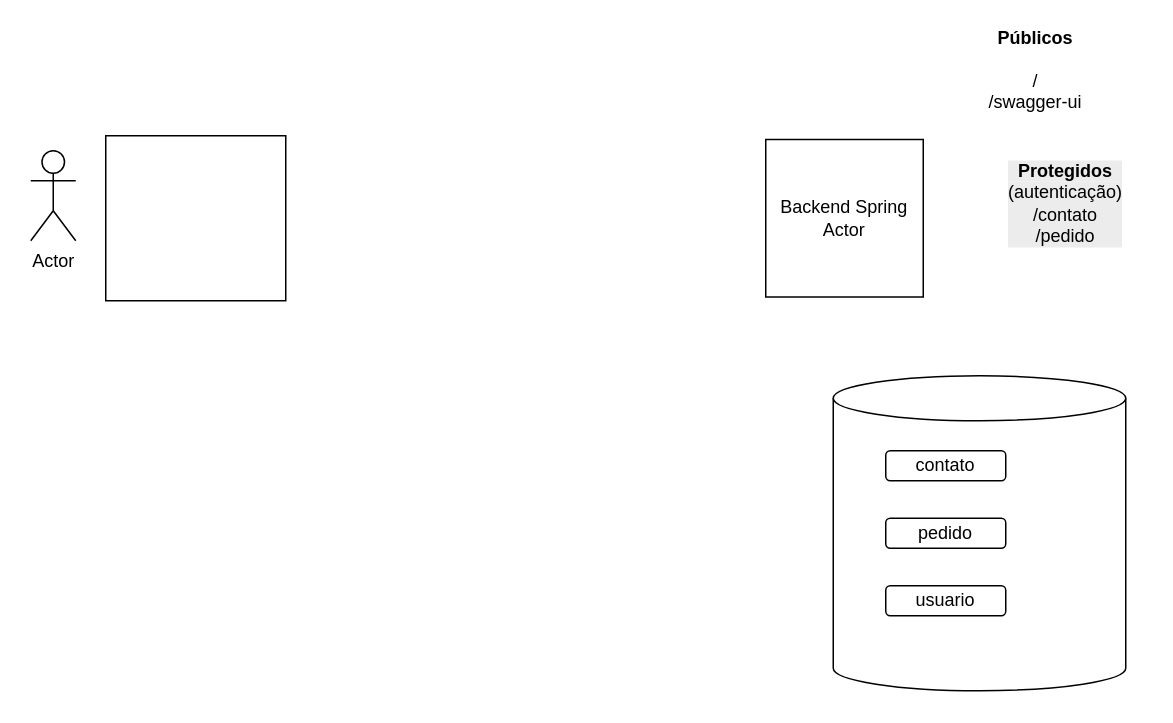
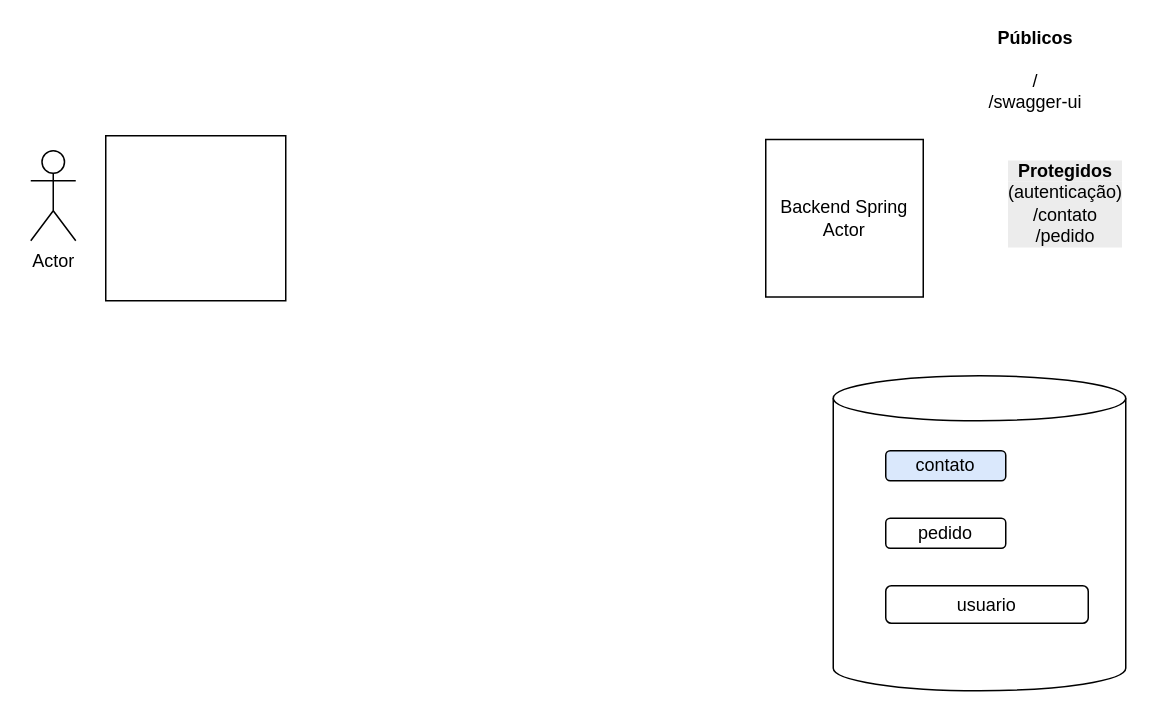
- <mxCell id="8" value="contato" style="rounded=1;whiteSpace=wrap;html=1;" vertex="1" parent="1"><mxGeometry x="590" y="300" width="80" height="20" as="geometry" /></mxCell>
+ <mxCell id="8" value="contato" style="rounded=1;whiteSpace=wrap;html=1;fillColor=#dae8fc;" vertex="1" parent="1"><mxGeometry x="590" y="300" width="80" height="20" as="geometry" /></mxCell>
- <mxCell id="10" value="usuario" style="rounded=1;whiteSpace=wrap;html=1;" vertex="1" parent="1"><mxGeometry x="590" y="390" width="80" height="20" as="geometry" /></mxCell>
+ <mxCell id="10" value="usuario" style="rounded=1;whiteSpace=wrap;html=1;" vertex="1" parent="1"><mxGeometry x="590" y="390" width="135" height="25" as="geometry" /></mxCell>
